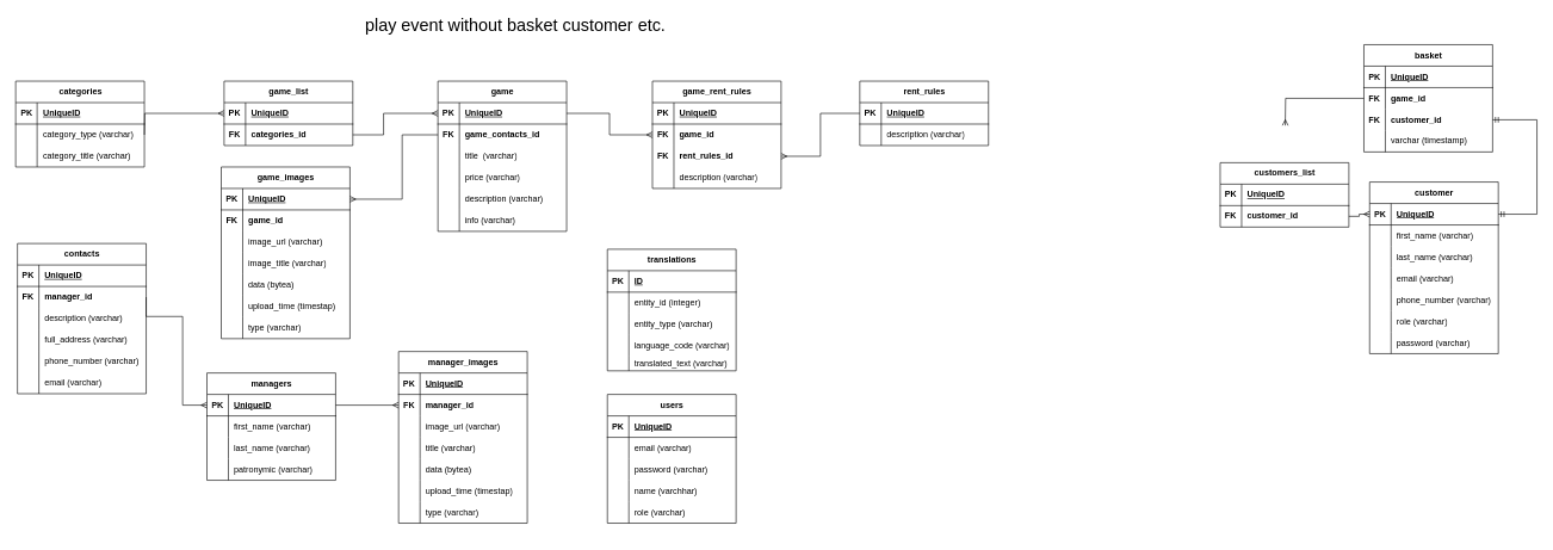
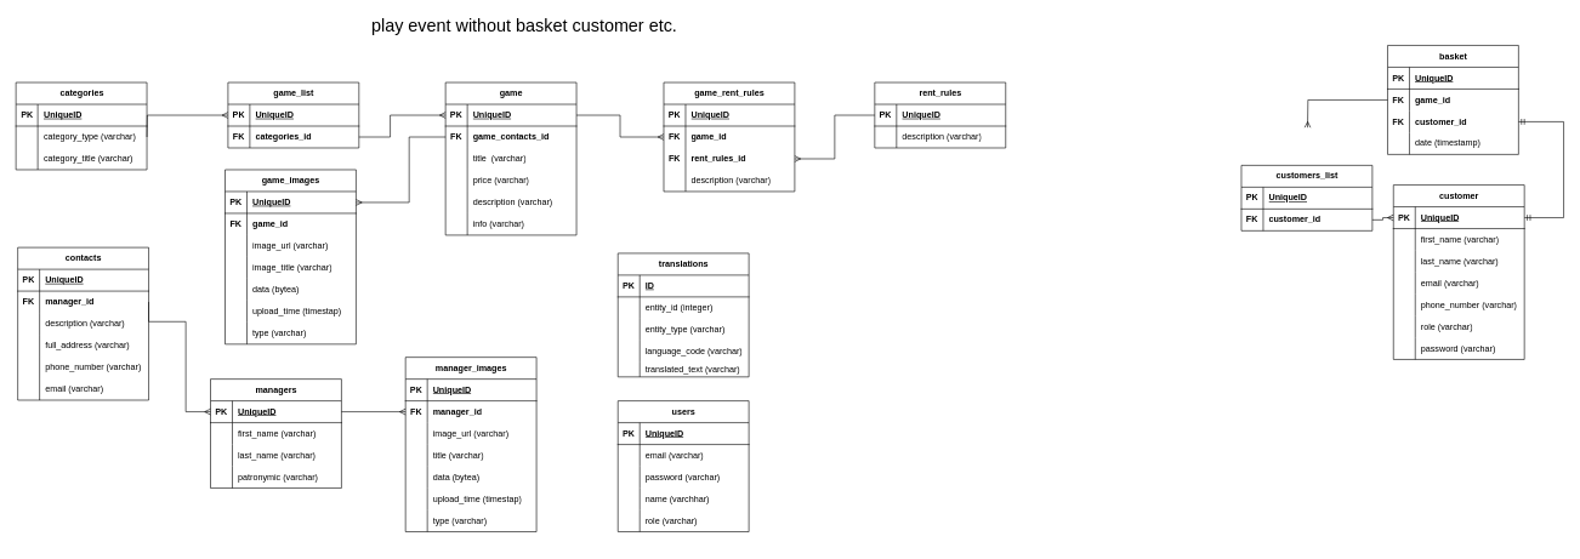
- <mxCell id="75" value="varchar (timestamp)" style="shape=partialRectangle;connectable=0;fillColor=none;top=0;left=0;bottom=0;right=0;align=left;spacingLeft=6;overflow=hidden;whiteSpace=wrap;html=1;" parent="73" vertex="1"><mxGeometry x="30" width="150" height="30" as="geometry"><mxRectangle width="150" height="30" as="alternateBounds" /></mxGeometry></mxCell>
+ <mxCell id="75" value="date (timestamp)" style="shape=partialRectangle;connectable=0;fillColor=none;top=0;left=0;bottom=0;right=0;align=left;spacingLeft=6;overflow=hidden;whiteSpace=wrap;html=1;" parent="73" vertex="1"><mxGeometry x="30" width="150" height="30" as="geometry"><mxRectangle width="150" height="30" as="alternateBounds" /></mxGeometry></mxCell>
